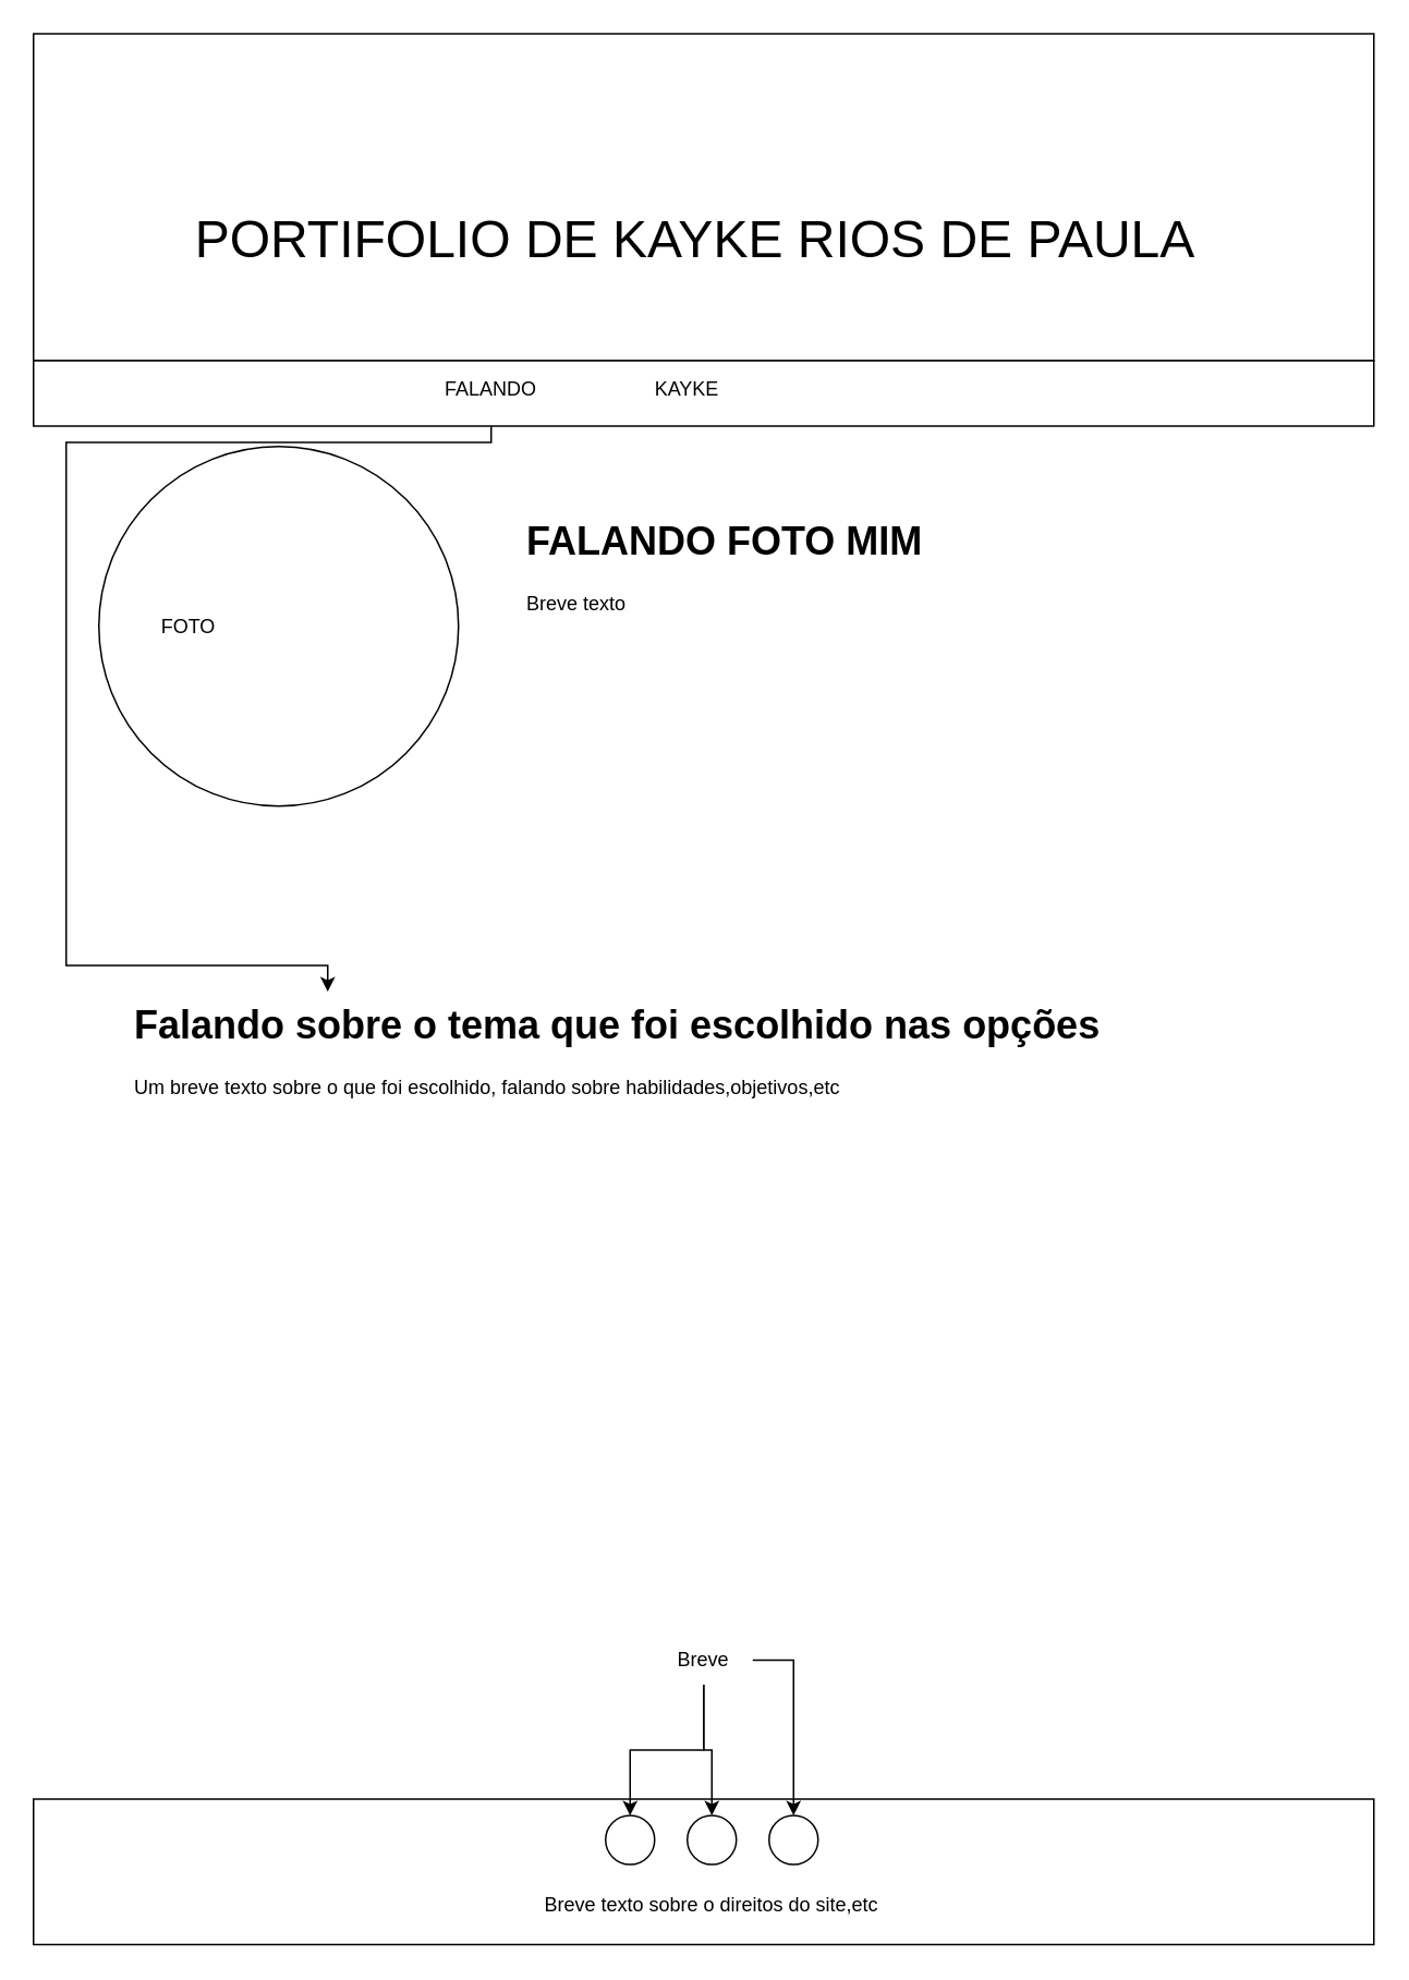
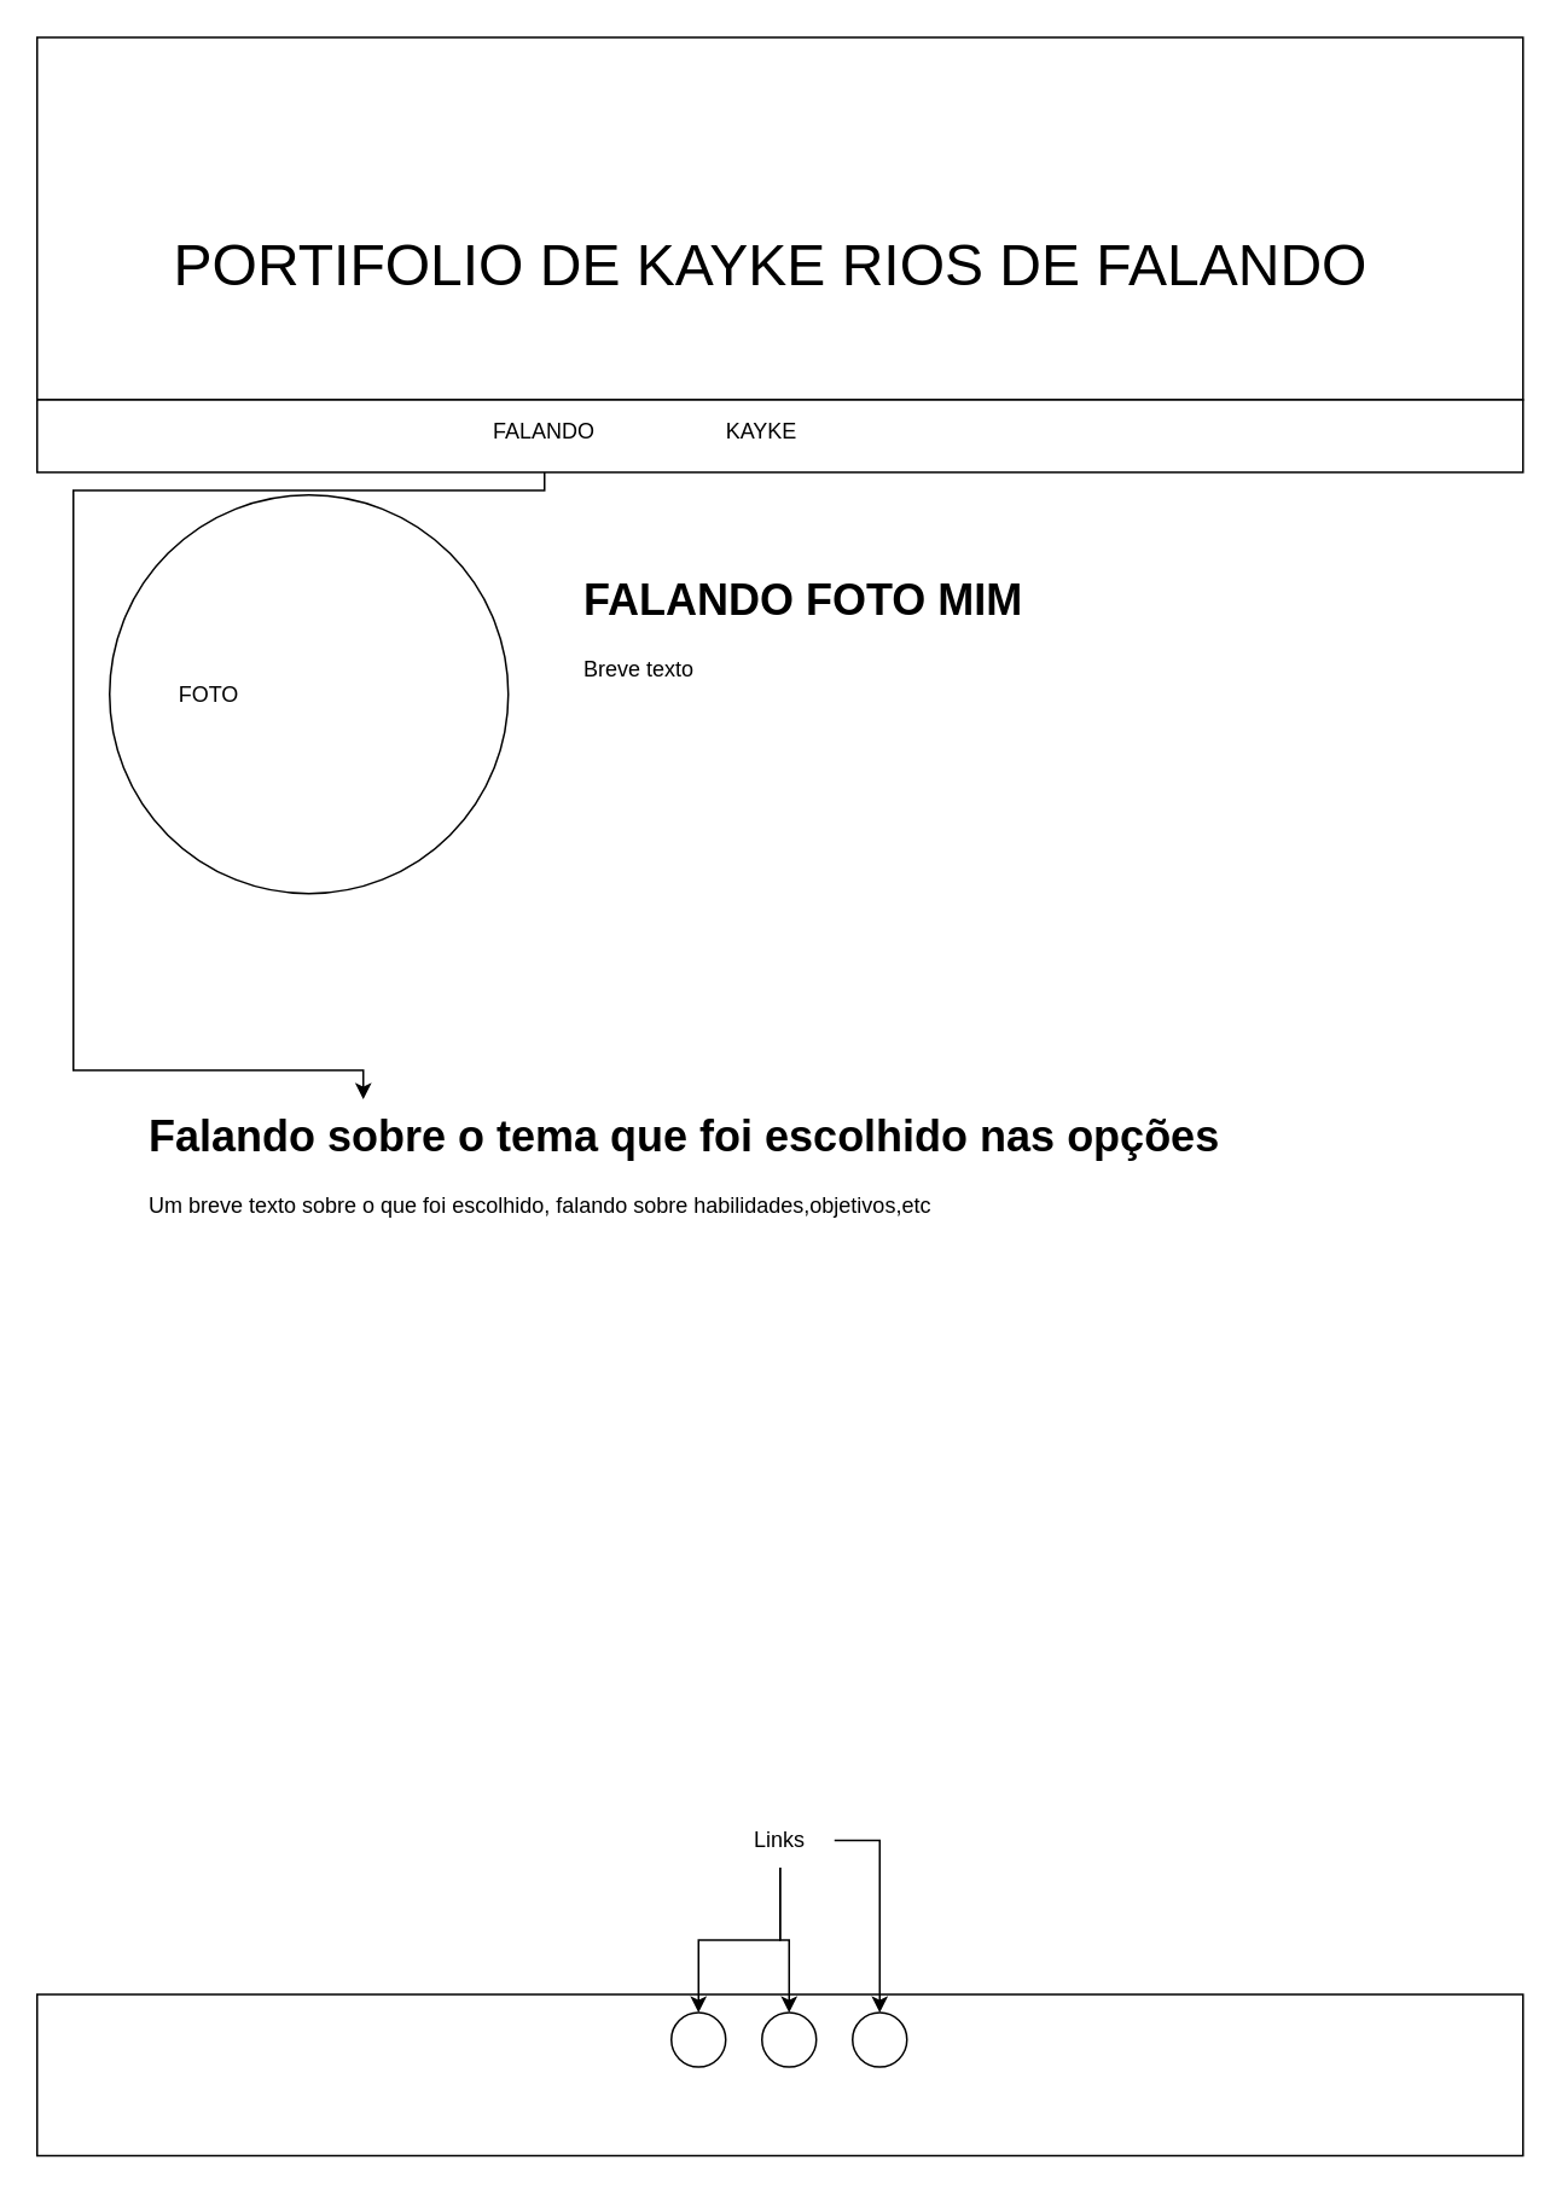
- <mxCell id="4" value="&lt;font style=&quot;font-size: 32px;&quot;&gt;PORTIFOLIO DE KAYKE RIOS DE PAULA&lt;/font&gt;" style="text;html=1;align=center;verticalAlign=middle;whiteSpace=wrap;rounded=0;" vertex="1" parent="1"><mxGeometry x="80" width="690" height="252.5" as="geometry" y="20" /></mxCell>
+ <mxCell id="4" value="&lt;font style=&quot;font-size: 32px;&quot;&gt;PORTIFOLIO DE KAYKE RIOS DE FALANDO&lt;/font&gt;" style="text;html=1;align=center;verticalAlign=middle;whiteSpace=wrap;rounded=0;" vertex="1" parent="1"><mxGeometry x="80" width="690" height="252.5" as="geometry" y="20" /></mxCell>
- <mxCell id="19" value="Breve" style="text;html=1;align=center;verticalAlign=middle;whiteSpace=wrap;rounded=0;" vertex="1" parent="1"><mxGeometry x="400" y="1000" width="60" height="30" as="geometry" /></mxCell>
+ <mxCell id="19" value="Links" style="text;html=1;align=center;verticalAlign=middle;whiteSpace=wrap;rounded=0;" vertex="1" parent="1"><mxGeometry x="400" y="1000" width="60" height="30" as="geometry" /></mxCell>
- <mxCell id="20" value="Breve texto sobre o direitos do site,etc" style="text;html=1;align=center;verticalAlign=middle;whiteSpace=wrap;rounded=0;" vertex="1" parent="1"><mxGeometry x="300" y="1150" width="270" height="30" as="geometry" /></mxCell>
